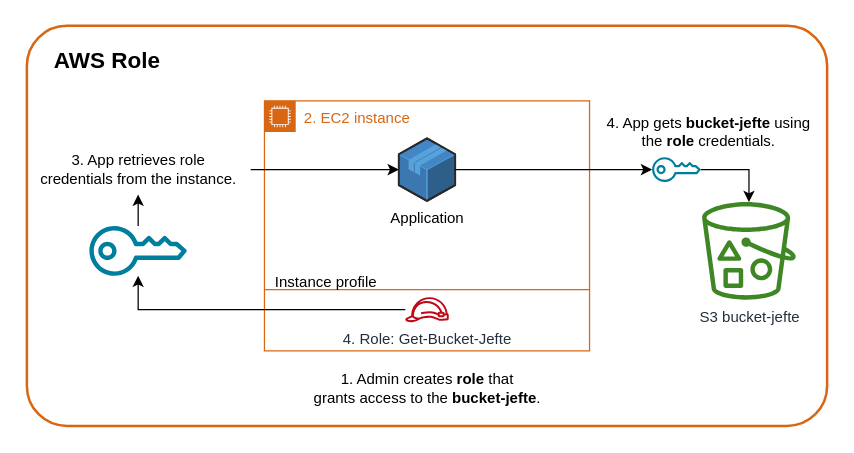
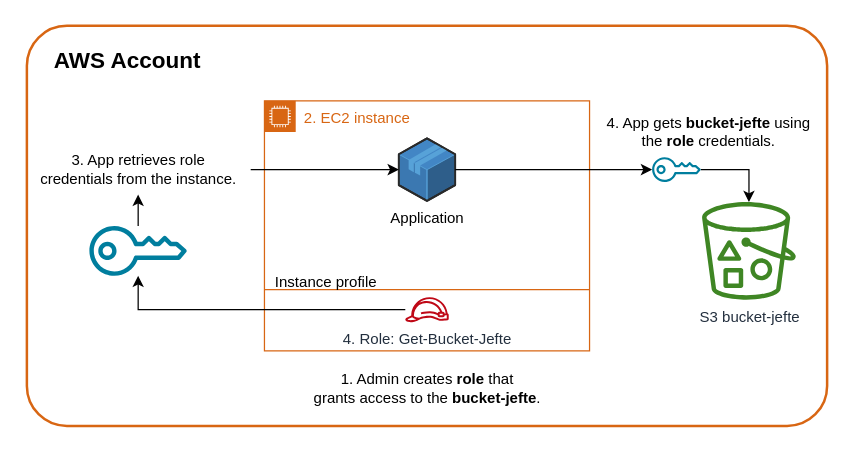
- <mxCell id="2" value="AWS Role" style="rounded=1;arcSize=10;dashed=0;fillColor=none;gradientColor=none;strokeWidth=2;verticalAlign=top;align=left;spacingLeft=20;spacingTop=10;strokeColor=#d86613;fontStyle=1;fontSize=18;" vertex="1" parent="1"><mxGeometry x="21" y="20" width="640" height="320" as="geometry" /></mxCell>
+ <mxCell id="2" value="AWS Account" style="rounded=1;arcSize=10;dashed=0;fillColor=none;gradientColor=none;strokeWidth=2;verticalAlign=top;align=left;spacingLeft=20;spacingTop=10;strokeColor=#d86613;fontStyle=1;fontSize=18;" vertex="1" parent="1"><mxGeometry x="21" y="20" width="640" height="320" as="geometry" /></mxCell>
